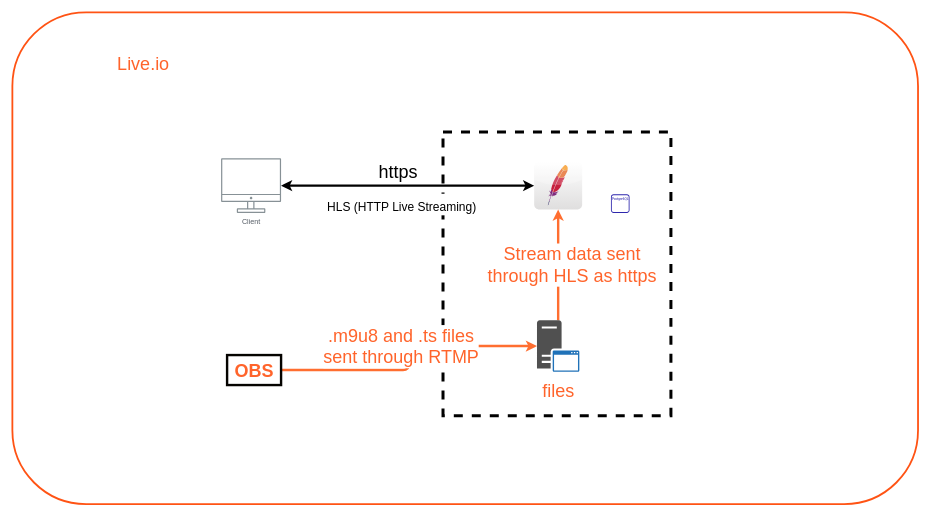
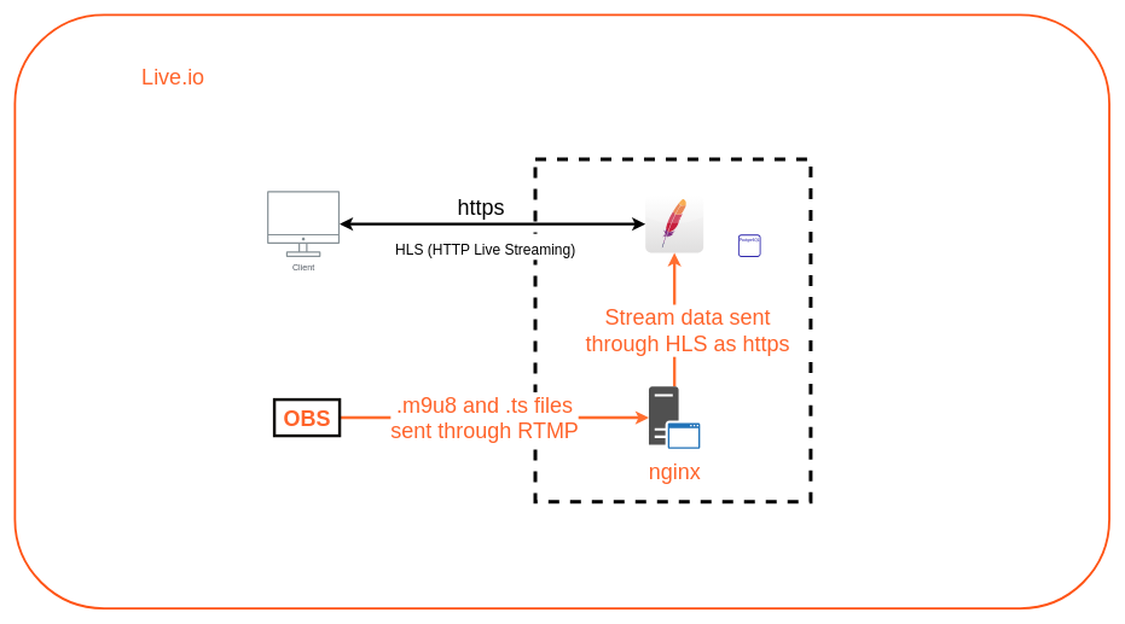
- <mxCell id="18" value="&lt;div&gt;Stream data sent&lt;/div&gt;&lt;div&gt;through HLS as https&lt;br&gt;&lt;/div&gt;" style="text;html=1;align=center;verticalAlign=middle;resizable=0;points=[];autosize=1;strokeColor=none;fillColor=none;fontSize=30;fontColor=#FF642B;labelBackgroundColor=default;" vertex="1" parent="1"><mxGeometry x="803" y="396" width="300" height="90" as="geometry" /></mxCell>
+ <mxCell id="18" value="&lt;div&gt;Stream data sent&lt;/div&gt;&lt;div&gt;through HLS as https&lt;br&gt;&lt;/div&gt;" style="text;html=1;align=center;verticalAlign=middle;resizable=0;points=[];autosize=1;strokeColor=none;fillColor=none;fontSize=30;fontColor=#FF642B;labelBackgroundColor=default;" vertex="1" parent="1"><mxGeometry x="798" y="411" width="300" height="90" as="geometry" /></mxCell>
- <mxCell id="13" value="&lt;b&gt;OBS&lt;/b&gt;" style="text;html=1;align=center;verticalAlign=middle;resizable=0;points=[];autosize=1;strokeColor=#050300;fillColor=none;fontSize=30;fontColor=#FF642B;strokeWidth=4;" vertex="1" parent="1"><mxGeometry x="378" y="591.5" width="90" height="50" as="geometry" /></mxCell>
+ <mxCell id="13" value="&lt;b&gt;OBS&lt;/b&gt;" style="text;html=1;align=center;verticalAlign=middle;resizable=0;points=[];autosize=1;strokeColor=#050300;fillColor=none;fontSize=30;fontColor=#FF642B;strokeWidth=4;" vertex="1" parent="1"><mxGeometry x="378" y="551.5" width="90" height="50" as="geometry" /></mxCell>
- <mxCell id="17" value="files" style="text;html=1;align=center;verticalAlign=middle;resizable=0;points=[];autosize=1;strokeColor=none;fillColor=none;fontSize=30;fontColor=#FF642B;" vertex="1" parent="1"><mxGeometry x="880" y="625.5" width="100" height="50" as="geometry" /></mxCell>
+ <mxCell id="17" value="nginx" style="text;html=1;align=center;verticalAlign=middle;resizable=0;points=[];autosize=1;strokeColor=none;fillColor=none;fontSize=30;fontColor=#FF642B;" vertex="1" parent="1"><mxGeometry x="880" y="625.5" width="100" height="50" as="geometry" /></mxCell>
